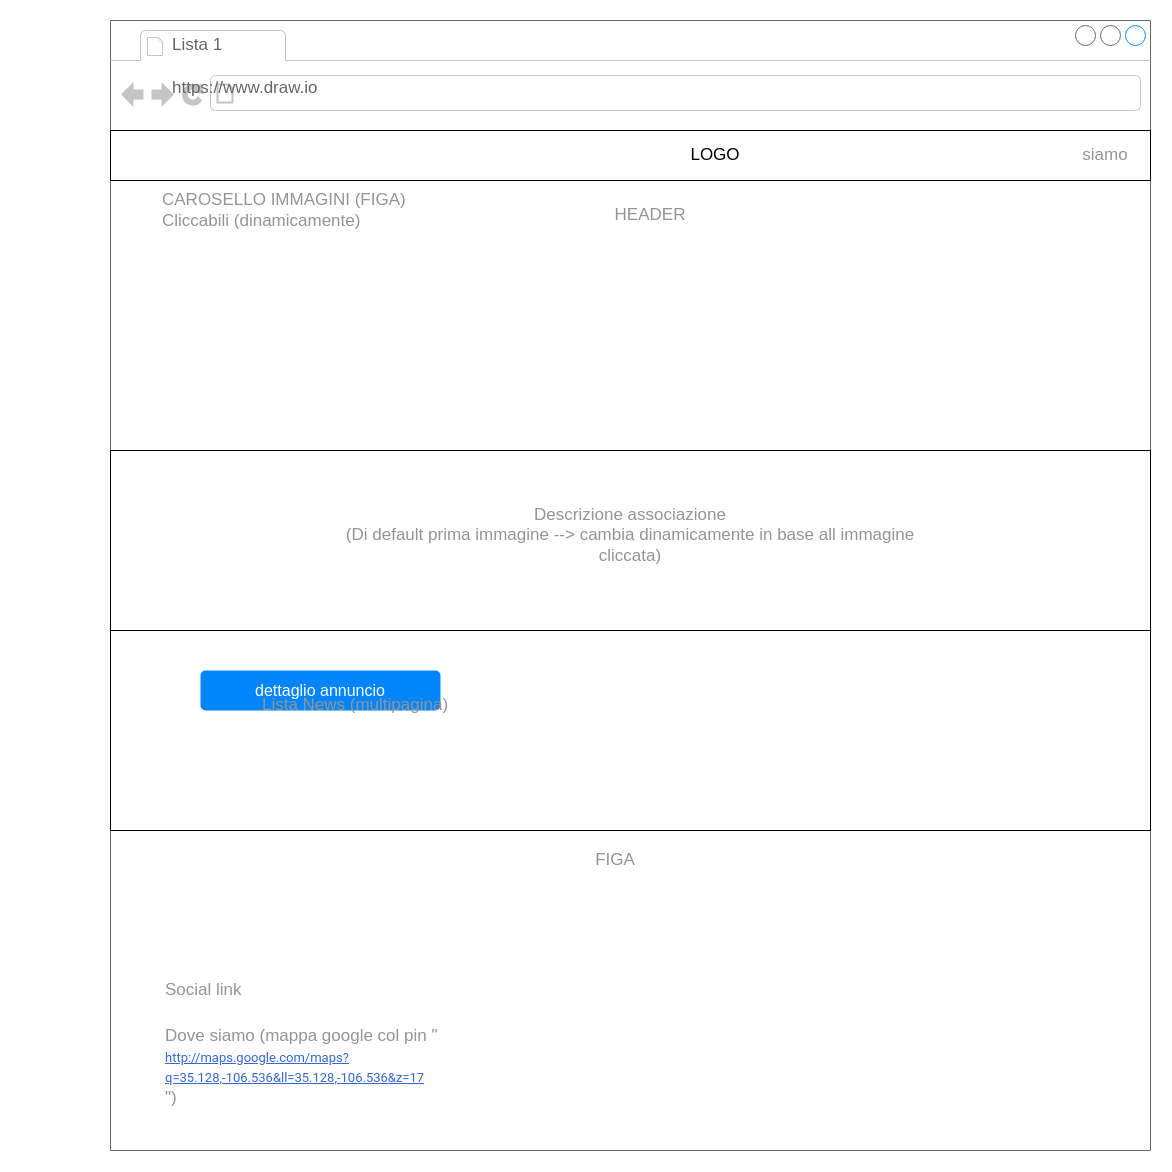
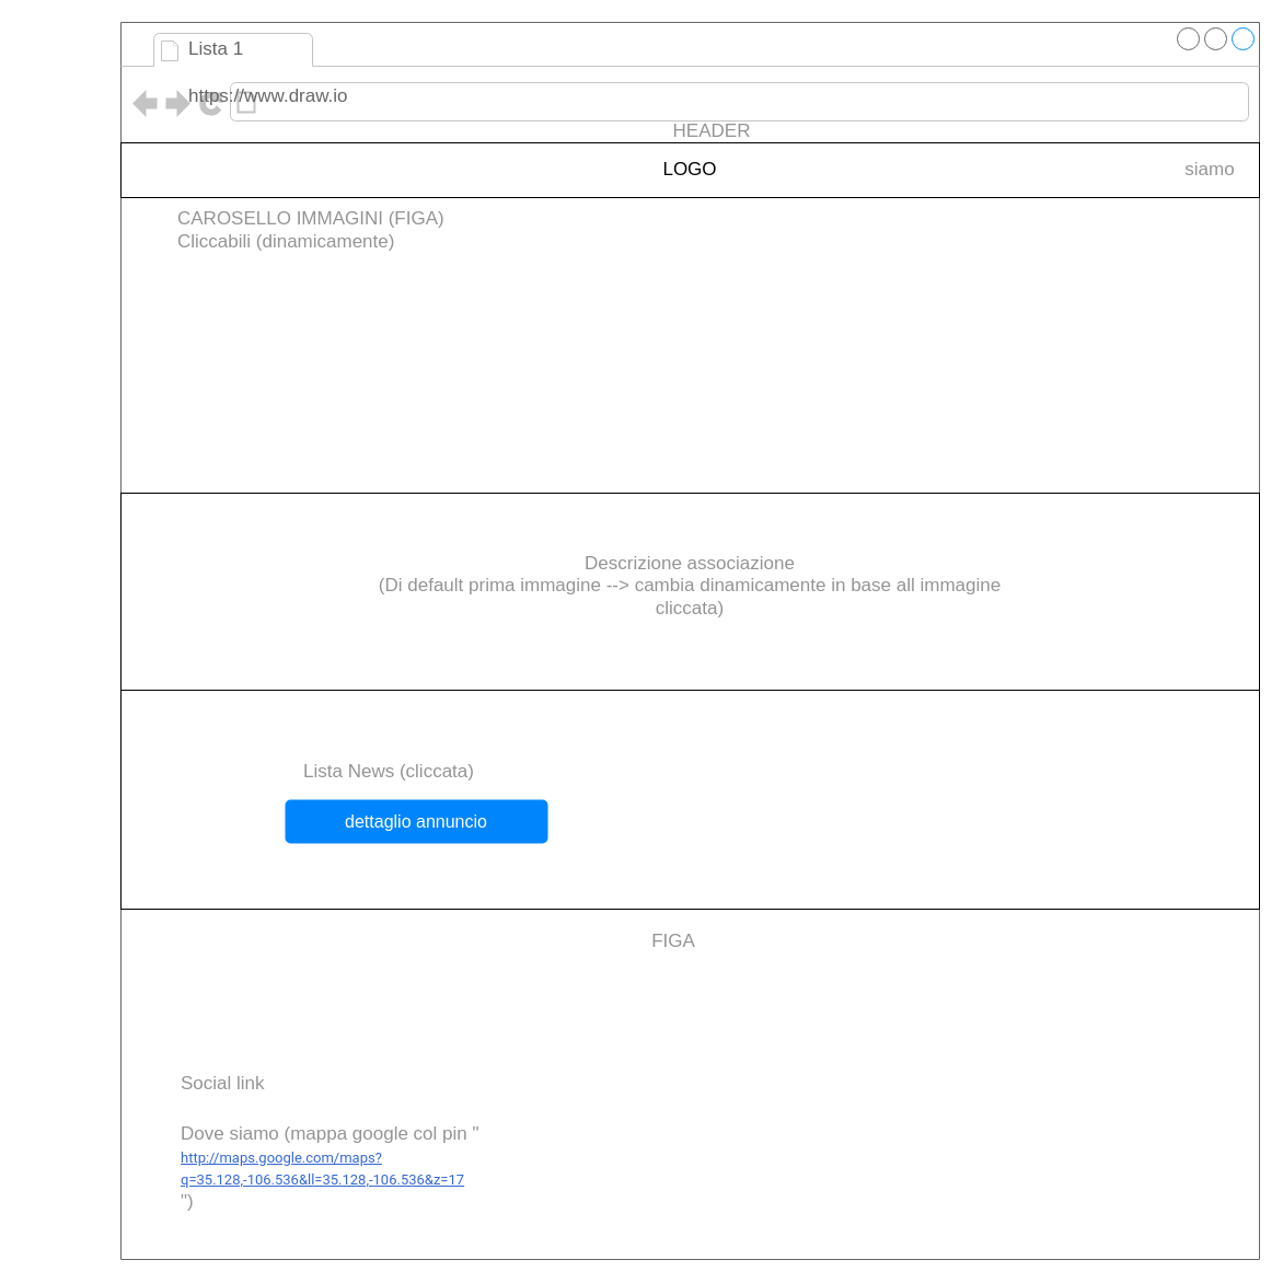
- <mxCell id="6" value="&lt;font style=&quot;font-size: 17px&quot;&gt;LOGO&lt;/font&gt;" style="text;html=1;strokeColor=none;fillColor=none;align=center;verticalAlign=middle;whiteSpace=wrap;rounded=0;" vertex="1" parent="2"><mxGeometry x="555" y="125" width="100" height="20" as="geometry" /></mxCell>
+ <mxCell id="6" value="&lt;font style=&quot;font-size: 17px&quot;&gt;LOGO&lt;/font&gt;" style="text;html=1;strokeColor=none;fillColor=none;align=center;verticalAlign=middle;whiteSpace=wrap;rounded=0;" vertex="1" parent="2"><mxGeometry x="470" y="125" width="100" height="20" as="geometry" /></mxCell>
- <mxCell id="17" value="HEADER" style="text;html=1;strokeColor=none;fillColor=none;align=center;verticalAlign=middle;whiteSpace=wrap;rounded=0;fontSize=17;fontColor=#949494;" vertex="1" parent="1"><mxGeometry x="630" y="205" width="40" height="20" as="geometry" /></mxCell>
+ <mxCell id="17" value="HEADER" style="text;html=1;strokeColor=none;fillColor=none;align=center;verticalAlign=middle;whiteSpace=wrap;rounded=0;fontSize=17;fontColor=#949494;" vertex="1" parent="1"><mxGeometry x="630" y="110" width="40" height="20" as="geometry" /></mxCell>
- <mxCell id="12" value="dettaglio annuncio" style="html=1;shadow=0;dashed=0;shape=mxgraph.bootstrap.rrect;rSize=5;strokeColor=none;strokeWidth=1;fillColor=#0085FC;fontColor=#FFFFFF;whiteSpace=wrap;align=center;verticalAlign=middle;spacingLeft=0;fontStyle=0;fontSize=16;spacing=5;" vertex="1" parent="2"><mxGeometry x="90" y="650" width="240" height="40" as="geometry" /></mxCell>
+ <mxCell id="12" value="dettaglio annuncio" style="html=1;shadow=0;dashed=0;shape=mxgraph.bootstrap.rrect;rSize=5;strokeColor=none;strokeWidth=1;fillColor=#0085FC;fontColor=#FFFFFF;whiteSpace=wrap;align=center;verticalAlign=middle;spacingLeft=0;fontStyle=0;fontSize=16;spacing=5;" vertex="1" parent="2"><mxGeometry x="150" y="710" width="240" height="40" as="geometry" /></mxCell>
- <mxCell id="13" value="Lista News (multipagina)" style="text;html=1;strokeColor=none;fillColor=none;align=center;verticalAlign=middle;whiteSpace=wrap;rounded=0;fontSize=17;fontColor=#949494;" vertex="1" parent="2"><mxGeometry x="-90" y="610" width="670" height="150" as="geometry" /></mxCell>
+ <mxCell id="13" value="Lista News (cliccata)" style="text;html=1;strokeColor=none;fillColor=none;align=center;verticalAlign=middle;whiteSpace=wrap;rounded=0;fontSize=17;fontColor=#949494;" vertex="1" parent="2"><mxGeometry x="-90" y="610" width="670" height="150" as="geometry" /></mxCell>
